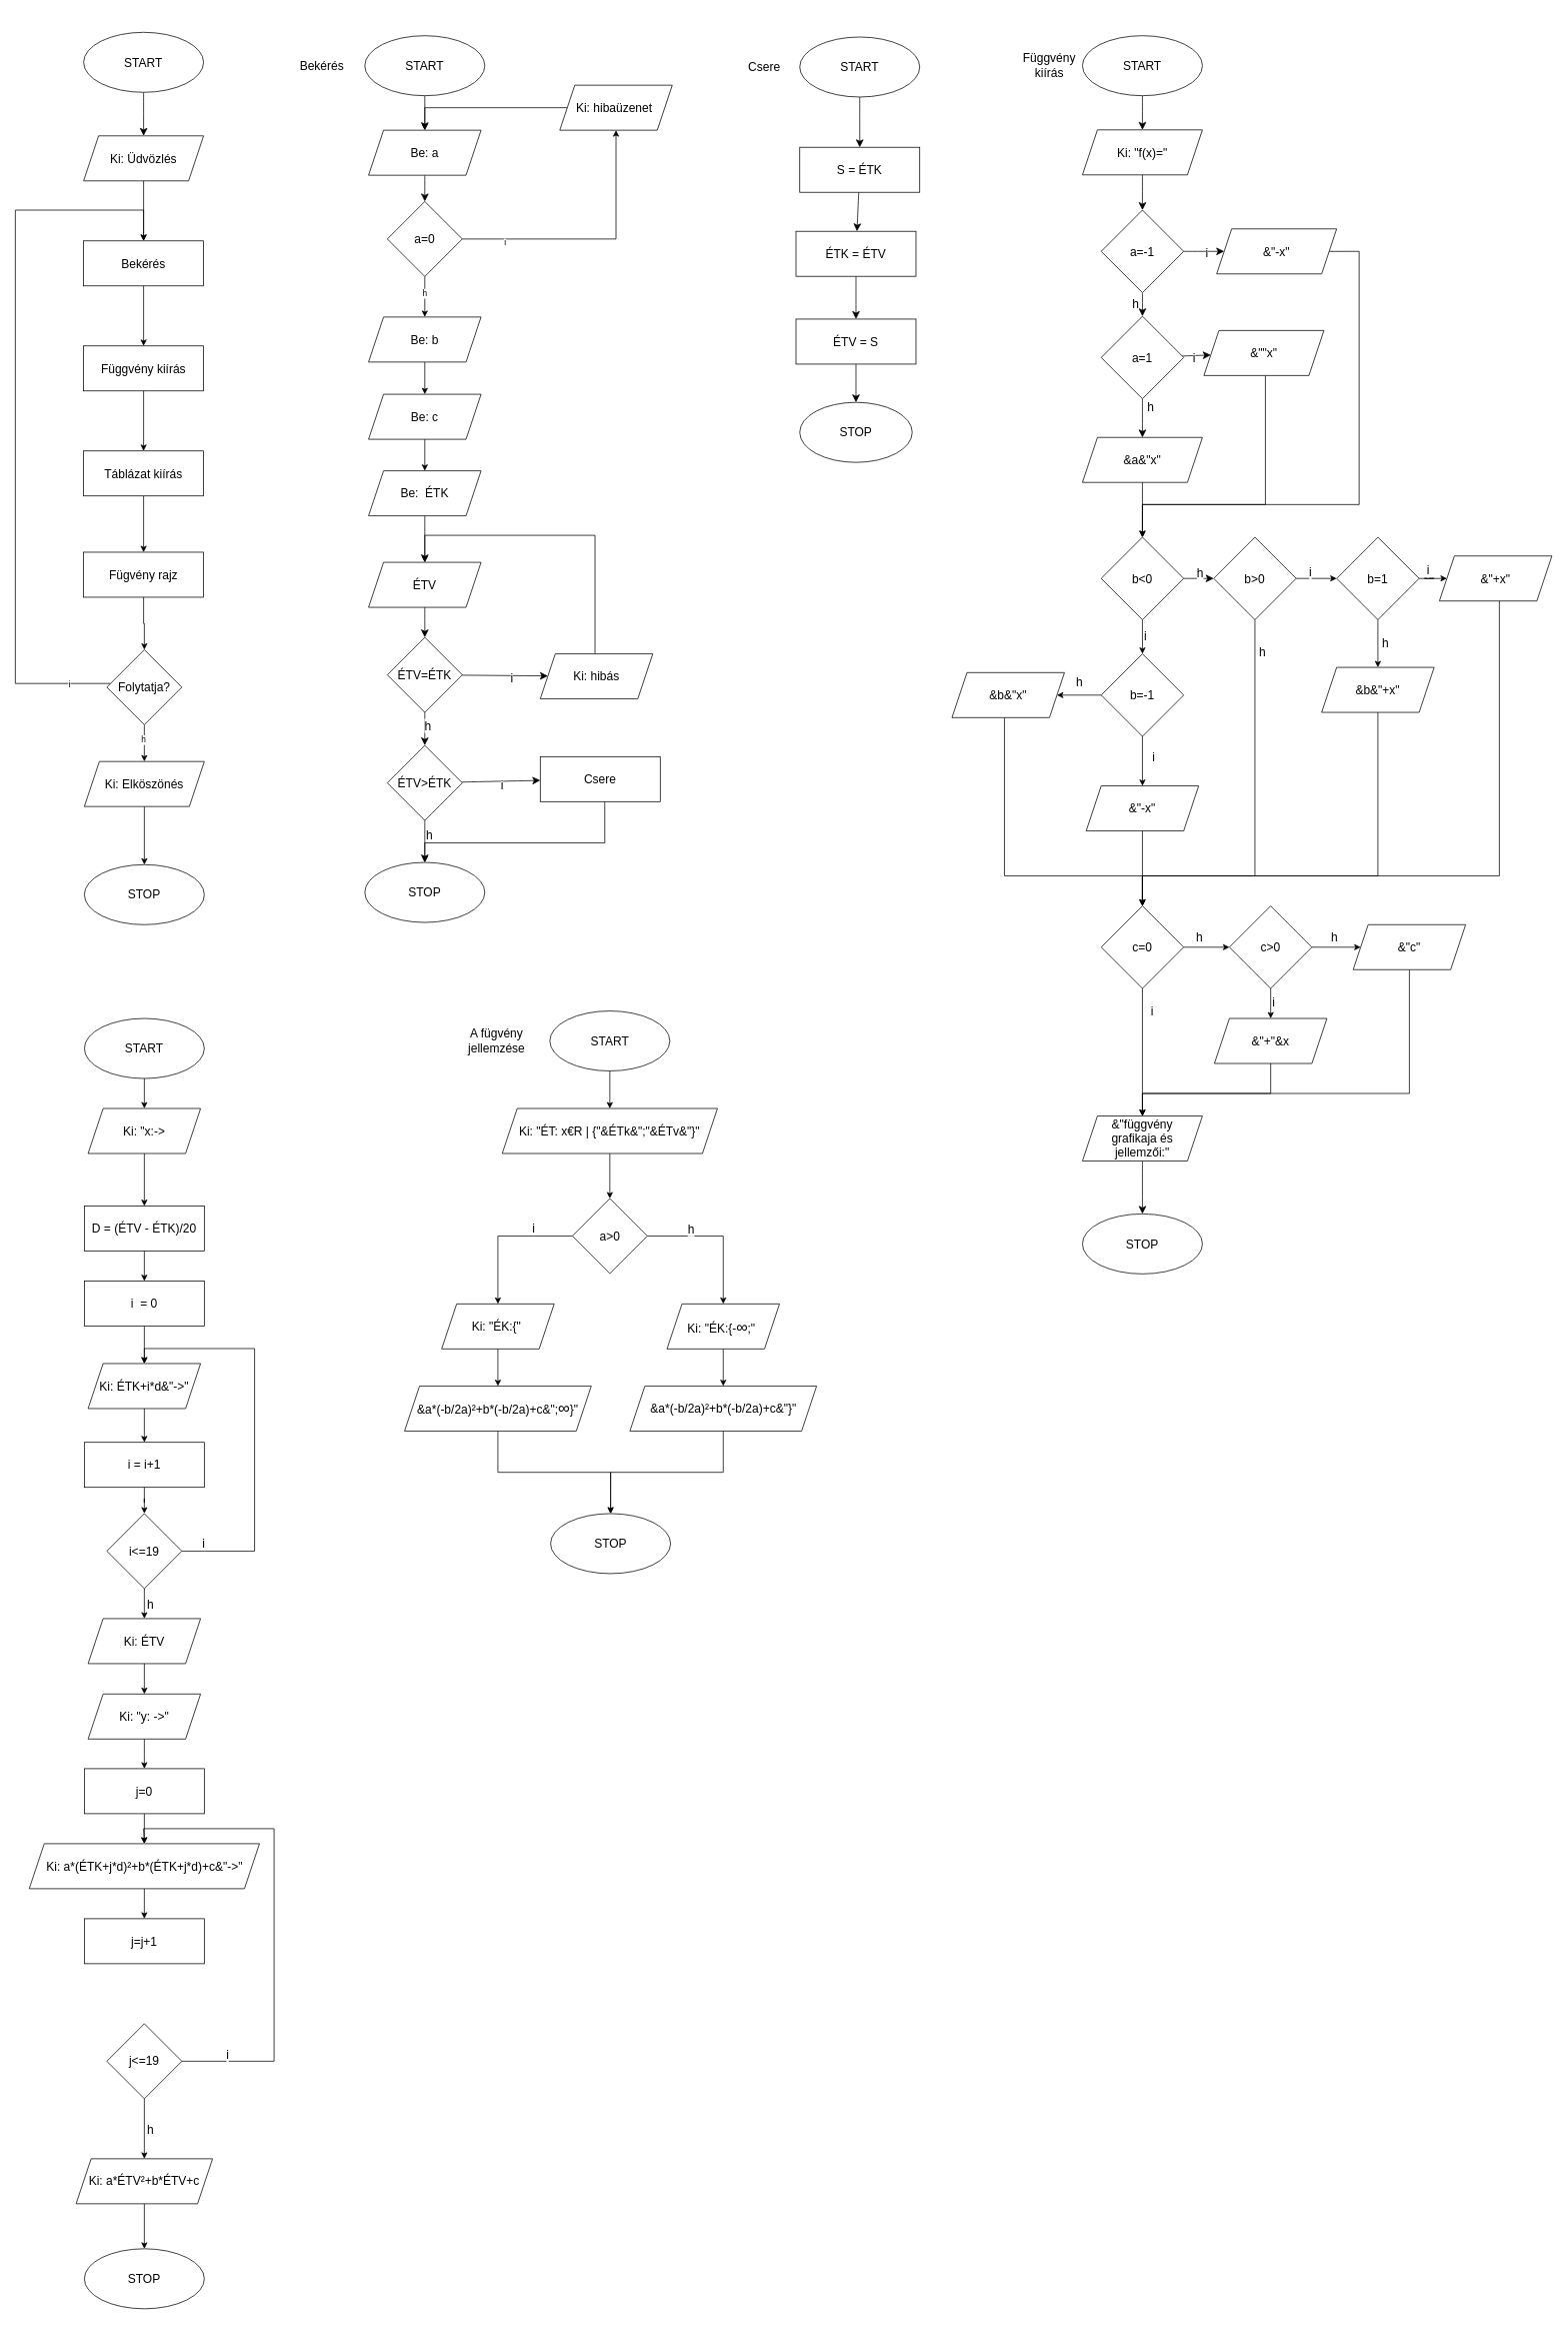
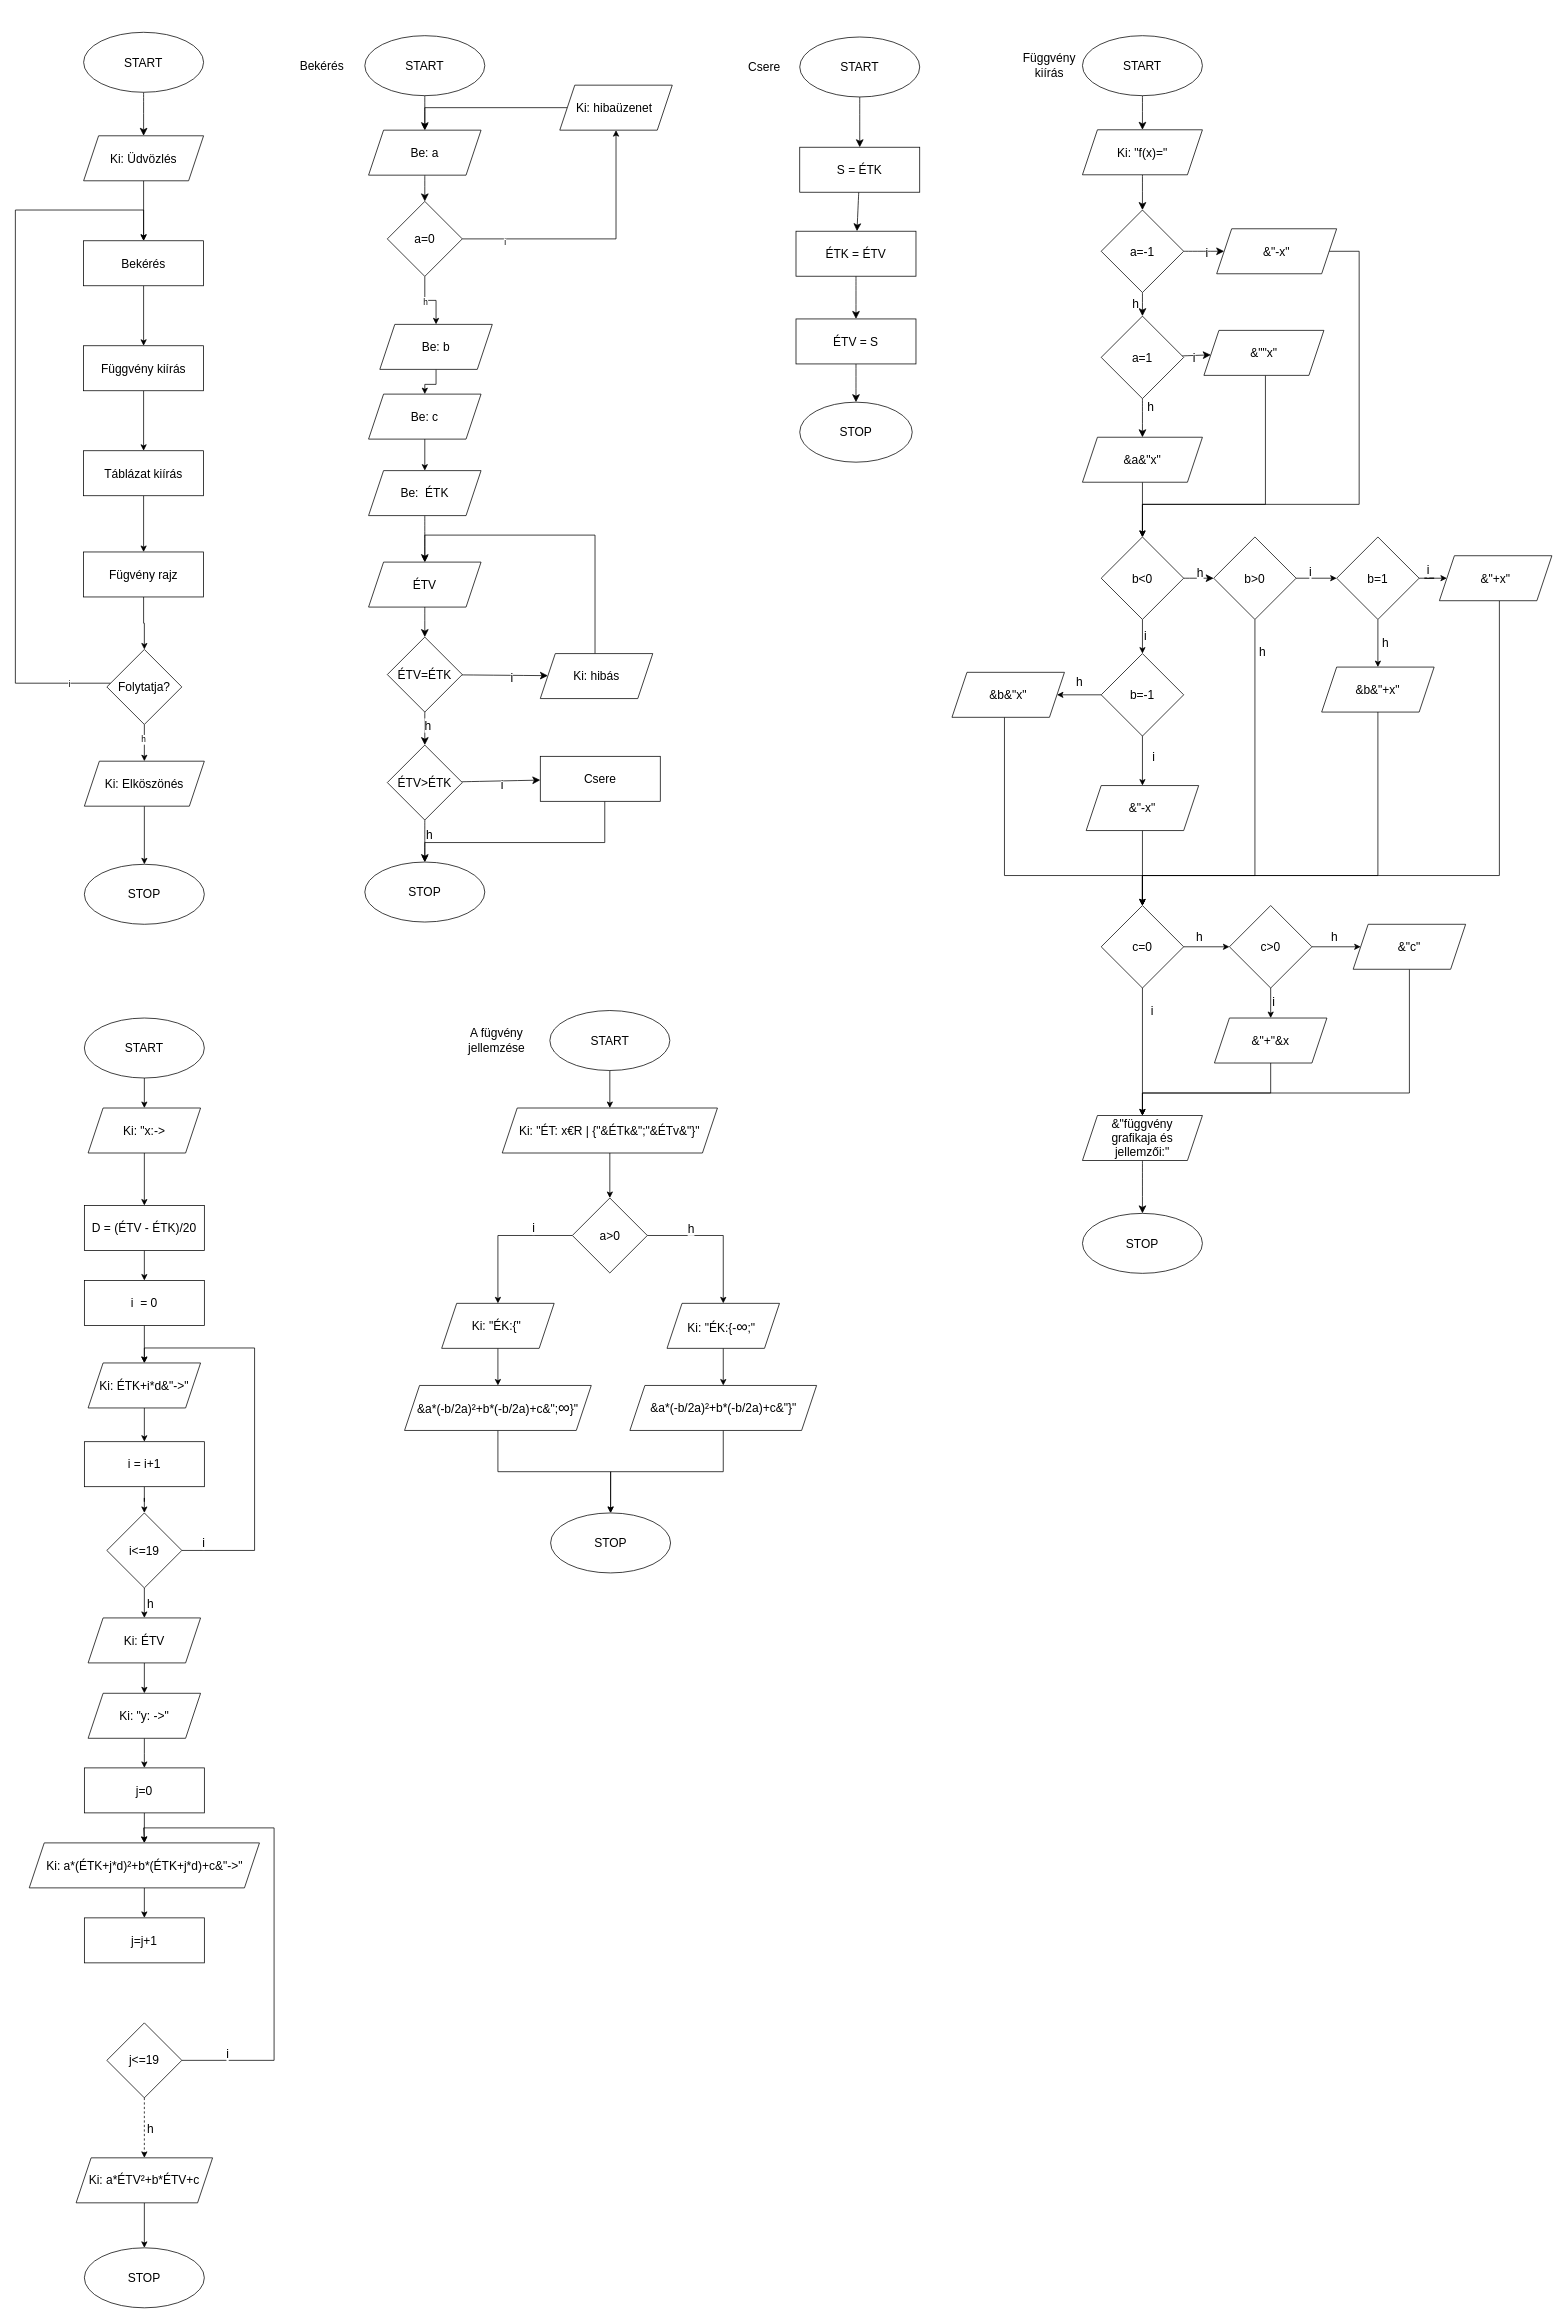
- <mxCell id="34" value="Be: b" style="shape=parallelogram;perimeter=parallelogramPerimeter;whiteSpace=wrap;html=1;fixedSize=1;fontSize=16;" vertex="1" parent="1"><mxGeometry x="491" y="422" width="150" height="60" as="geometry" /></mxCell>
+ <mxCell id="34" value="Be: b" style="shape=parallelogram;perimeter=parallelogramPerimeter;whiteSpace=wrap;html=1;fixedSize=1;fontSize=16;" vertex="1" parent="1"><mxGeometry x="506" y="432" width="150" height="60" as="geometry" /></mxCell>
- <mxCell id="178" style="edgeStyle=orthogonalEdgeStyle;rounded=0;orthogonalLoop=1;jettySize=auto;html=1;entryX=0.5;entryY=0;entryDx=0;entryDy=0;" edge="1" parent="1" source="179" target="183"><mxGeometry relative="1" as="geometry" /></mxCell>
+ <mxCell id="178" style="edgeStyle=orthogonalEdgeStyle;rounded=0;orthogonalLoop=1;jettySize=auto;html=1;entryX=0.5;entryY=0;entryDx=0;entryDy=0;dashed=1;" edge="1" parent="1" source="179" target="183"><mxGeometry relative="1" as="geometry" /></mxCell>
